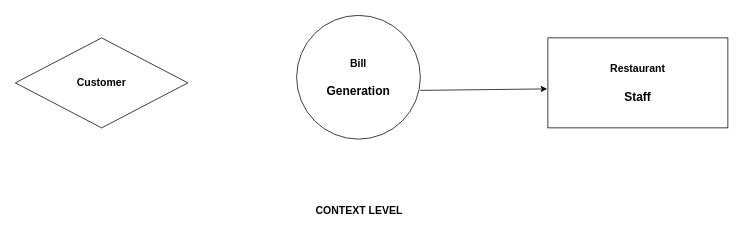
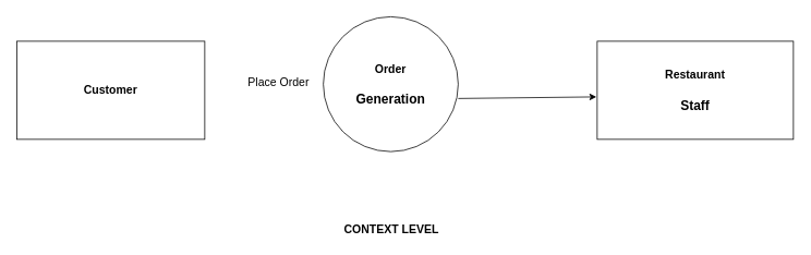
+ <mxCell id="6" value="&lt;font style=&quot;font-size: 14px&quot;&gt;Place Order&lt;/font&gt;" style="text;html=1;align=center;verticalAlign=middle;resizable=0;points=[];;autosize=1;" vertex="1" parent="1"><mxGeometry x="295" y="90" width="90" height="20" as="geometry" /></mxCell>
- <mxCell id="3" value="&lt;div&gt;&lt;font style=&quot;font-size: 14px&quot;&gt;&lt;b&gt;Bill &lt;br&gt;&lt;/b&gt;&lt;/font&gt;&lt;/div&gt;&lt;div&gt;&lt;font size=&quot;3&quot;&gt;&lt;b&gt;&lt;br&gt;&lt;/b&gt;&lt;/font&gt;&lt;/div&gt;&lt;div&gt;&lt;font size=&quot;3&quot;&gt;&lt;b&gt;Generation&lt;br&gt;&lt;/b&gt;&lt;/font&gt;&lt;/div&gt;" style="ellipse;whiteSpace=wrap;html=1;aspect=fixed;" vertex="1" parent="1"><mxGeometry x="395" y="20" width="165" height="165" as="geometry" /></mxCell>
+ <mxCell id="3" value="&lt;div&gt;&lt;font style=&quot;font-size: 14px&quot;&gt;&lt;b&gt;Order &lt;br&gt;&lt;/b&gt;&lt;/font&gt;&lt;/div&gt;&lt;div&gt;&lt;font size=&quot;3&quot;&gt;&lt;b&gt;&lt;br&gt;&lt;/b&gt;&lt;/font&gt;&lt;/div&gt;&lt;div&gt;&lt;font size=&quot;3&quot;&gt;&lt;b&gt;Generation&lt;br&gt;&lt;/b&gt;&lt;/font&gt;&lt;/div&gt;" style="ellipse;whiteSpace=wrap;html=1;aspect=fixed;" vertex="1" parent="1"><mxGeometry x="395" y="20" width="165" height="165" as="geometry" /></mxCell>
- <mxCell id="2" value="&lt;b&gt;&lt;font style=&quot;font-size: 14px&quot;&gt;Customer&lt;/font&gt;&lt;/b&gt;" style="rhombus;whiteSpace=wrap;html=1;" vertex="1" parent="1"><mxGeometry x="20" y="50" width="230" height="120" as="geometry" /></mxCell>
+ <mxCell id="2" value="&lt;b&gt;&lt;font style=&quot;font-size: 14px&quot;&gt;Customer&lt;/font&gt;&lt;/b&gt;" style="rounded=0;whiteSpace=wrap;html=1;" vertex="1" parent="1"><mxGeometry x="20" y="50" width="230" height="120" as="geometry" /></mxCell>
